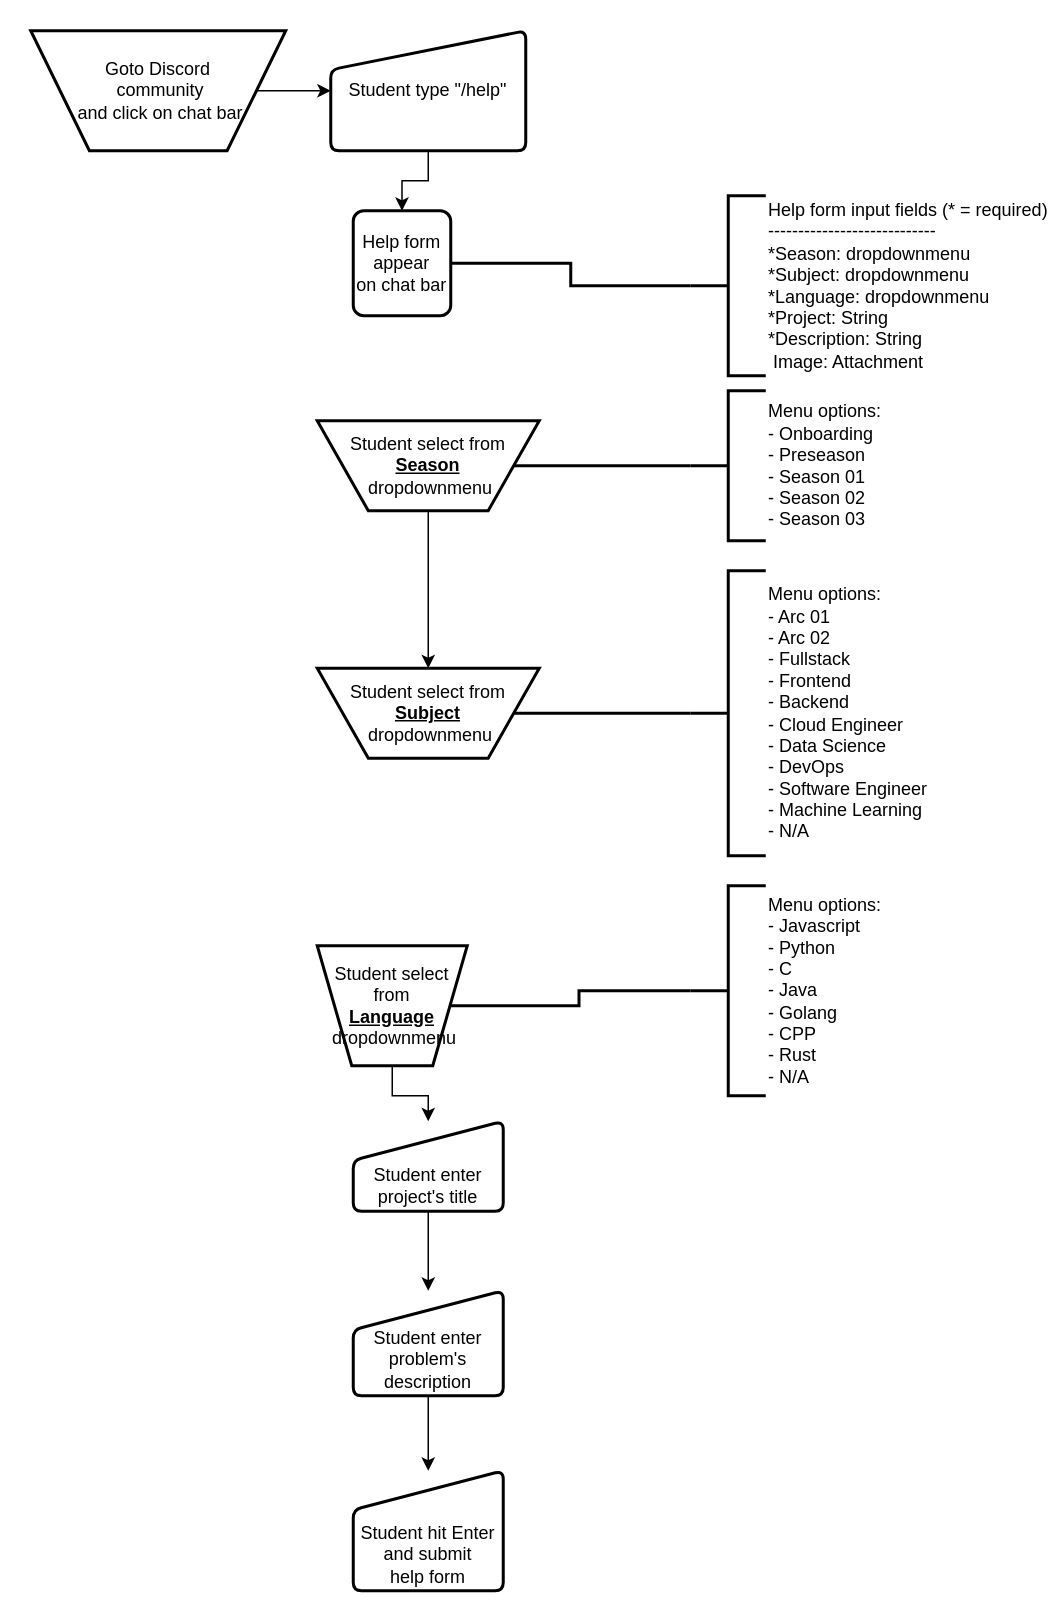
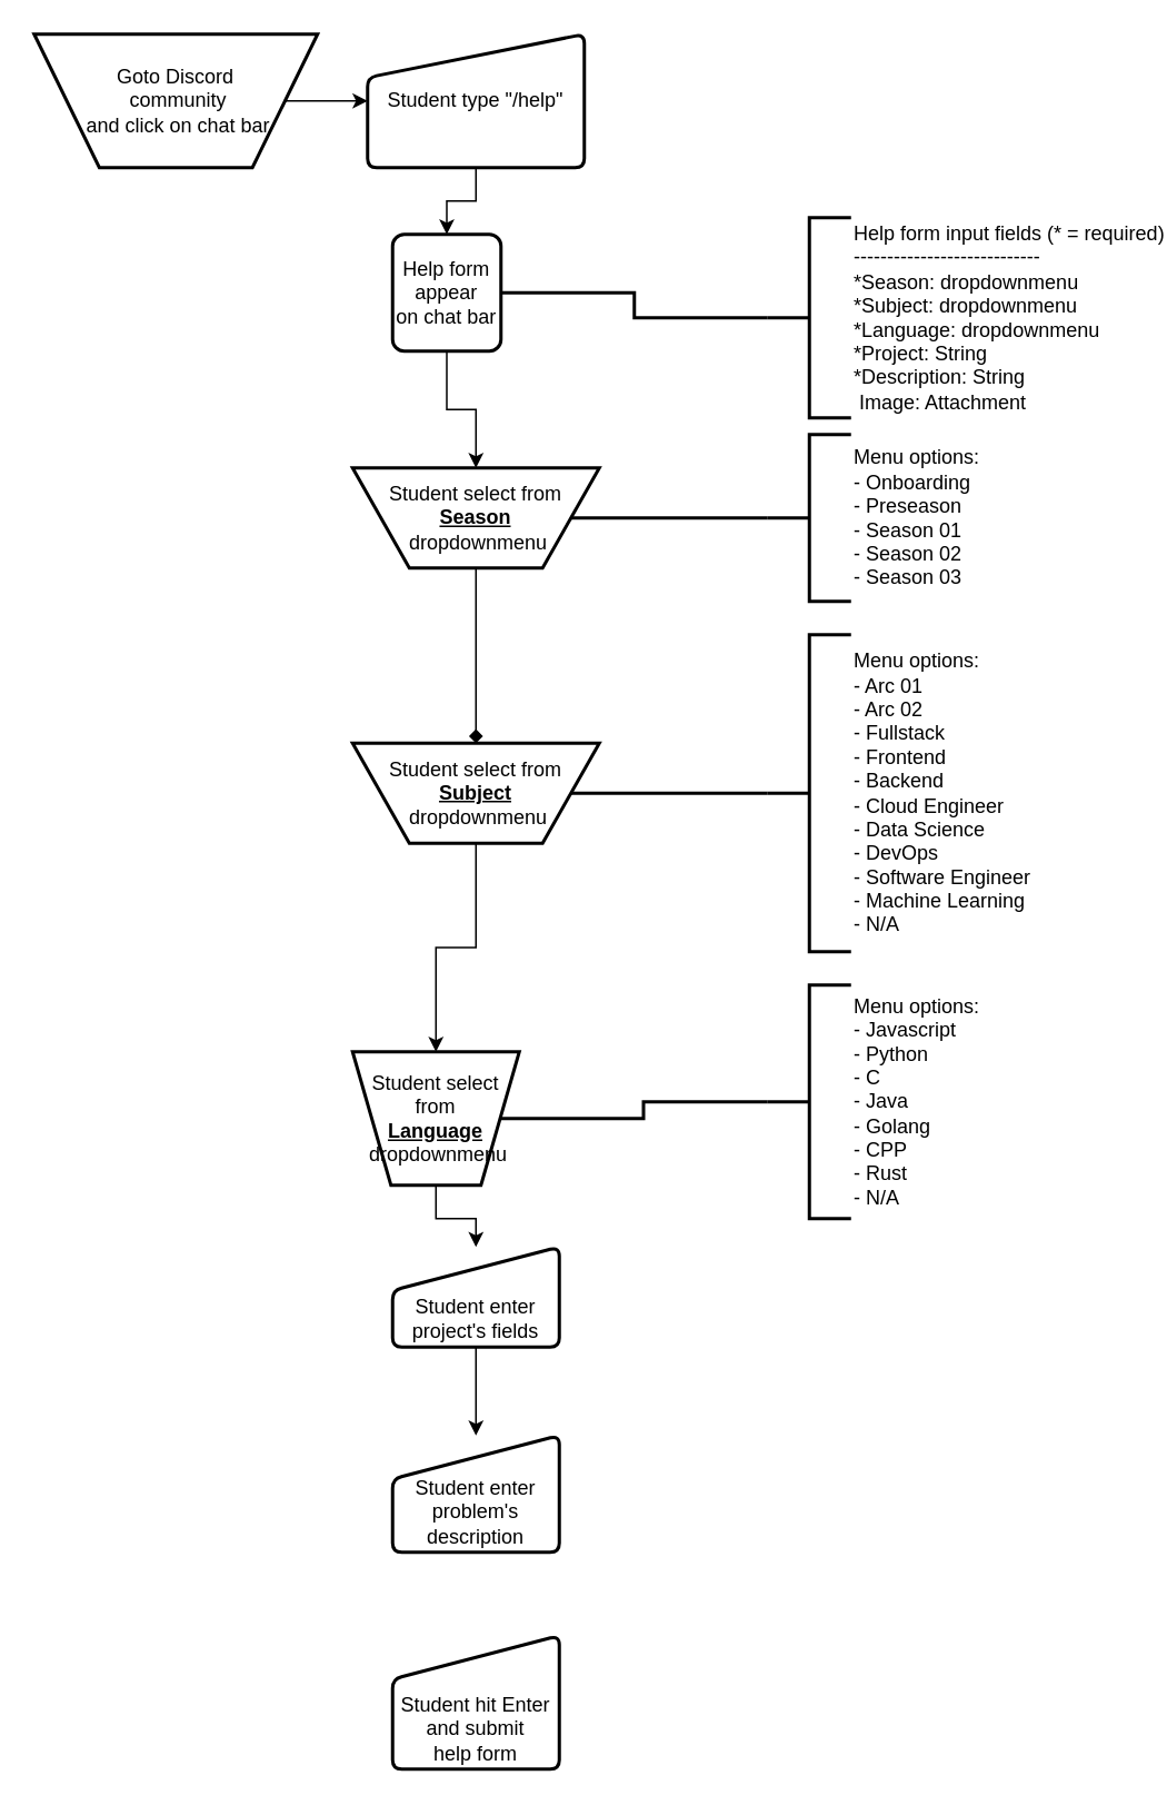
+ <mxCell id="6" value="" style="edgeStyle=orthogonalEdgeStyle;rounded=0;orthogonalLoop=1;jettySize=auto;html=1;" edge="1" parent="1" source="8" target="12"><mxGeometry relative="1" as="geometry" /></mxCell>
- <mxCell id="11" value="" style="edgeStyle=orthogonalEdgeStyle;rounded=0;orthogonalLoop=1;jettySize=auto;html=1;" edge="1" parent="1" source="12" target="15"><mxGeometry relative="1" as="geometry" /></mxCell>
+ <mxCell id="11" value="" style="edgeStyle=orthogonalEdgeStyle;rounded=0;orthogonalLoop=1;jettySize=auto;html=1;endArrow=diamond;" edge="1" parent="1" source="12" target="15"><mxGeometry relative="1" as="geometry" /></mxCell>
+ <mxCell id="14" style="edgeStyle=orthogonalEdgeStyle;rounded=0;orthogonalLoop=1;jettySize=auto;html=1;exitX=0.5;exitY=1;exitDx=0;exitDy=0;entryX=0.5;entryY=0;entryDx=0;entryDy=0;" edge="1" parent="1" source="15" target="18"><mxGeometry relative="1" as="geometry" /></mxCell>
- <mxCell id="23" value="Student enter project's title" style="html=1;strokeWidth=2;shape=manualInput;whiteSpace=wrap;rounded=1;size=26;arcSize=11;verticalAlign=bottom;horizontal=1;" vertex="1" parent="1"><mxGeometry x="235" y="747" width="100" height="60" as="geometry" /></mxCell>
+ <mxCell id="23" value="Student enter project's fields" style="html=1;strokeWidth=2;shape=manualInput;whiteSpace=wrap;rounded=1;size=26;arcSize=11;verticalAlign=bottom;horizontal=1;" vertex="1" parent="1"><mxGeometry x="235" y="747" width="100" height="60" as="geometry" /></mxCell>
- <mxCell id="24" value="" style="edgeStyle=orthogonalEdgeStyle;rounded=0;orthogonalLoop=1;jettySize=auto;html=1;" edge="1" parent="1" source="25" target="26"><mxGeometry relative="1" as="geometry" /></mxCell>
